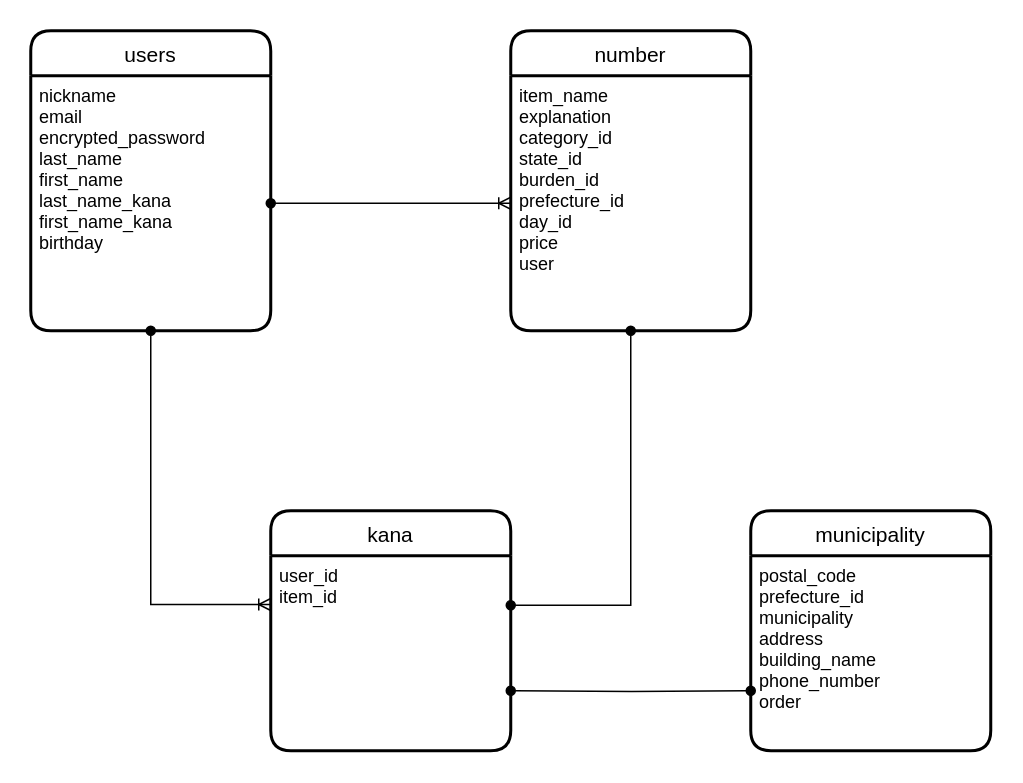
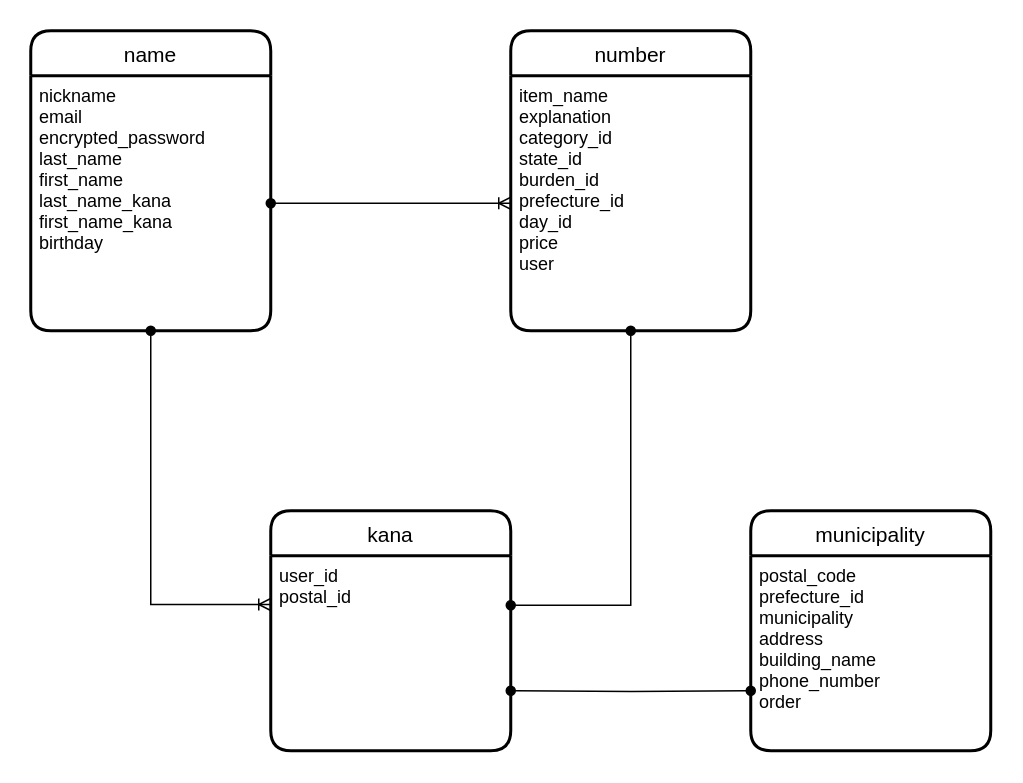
- <mxCell id="2" value="users" style="swimlane;childLayout=stackLayout;horizontal=1;startSize=30;horizontalStack=0;rounded=1;fontSize=14;fontStyle=0;strokeWidth=2;resizeParent=0;resizeLast=1;shadow=0;dashed=0;align=center;" vertex="1" parent="1"><mxGeometry x="20" y="20" width="160" height="200" as="geometry" /></mxCell>
+ <mxCell id="2" value="name" style="swimlane;childLayout=stackLayout;horizontal=1;startSize=30;horizontalStack=0;rounded=1;fontSize=14;fontStyle=0;strokeWidth=2;resizeParent=0;resizeLast=1;shadow=0;dashed=0;align=center;" vertex="1" parent="1"><mxGeometry x="20" y="20" width="160" height="200" as="geometry" /></mxCell>
- <mxCell id="12" value="user_id&#10;item_id" style="align=left;strokeColor=none;fillColor=none;spacingLeft=4;fontSize=12;verticalAlign=top;resizable=0;rotatable=0;part=1;" vertex="1" parent="11"><mxGeometry y="30" width="160" height="130" as="geometry" /></mxCell>
+ <mxCell id="12" value="user_id&#10;postal_id" style="align=left;strokeColor=none;fillColor=none;spacingLeft=4;fontSize=12;verticalAlign=top;resizable=0;rotatable=0;part=1;" vertex="1" parent="11"><mxGeometry y="30" width="160" height="130" as="geometry" /></mxCell>
